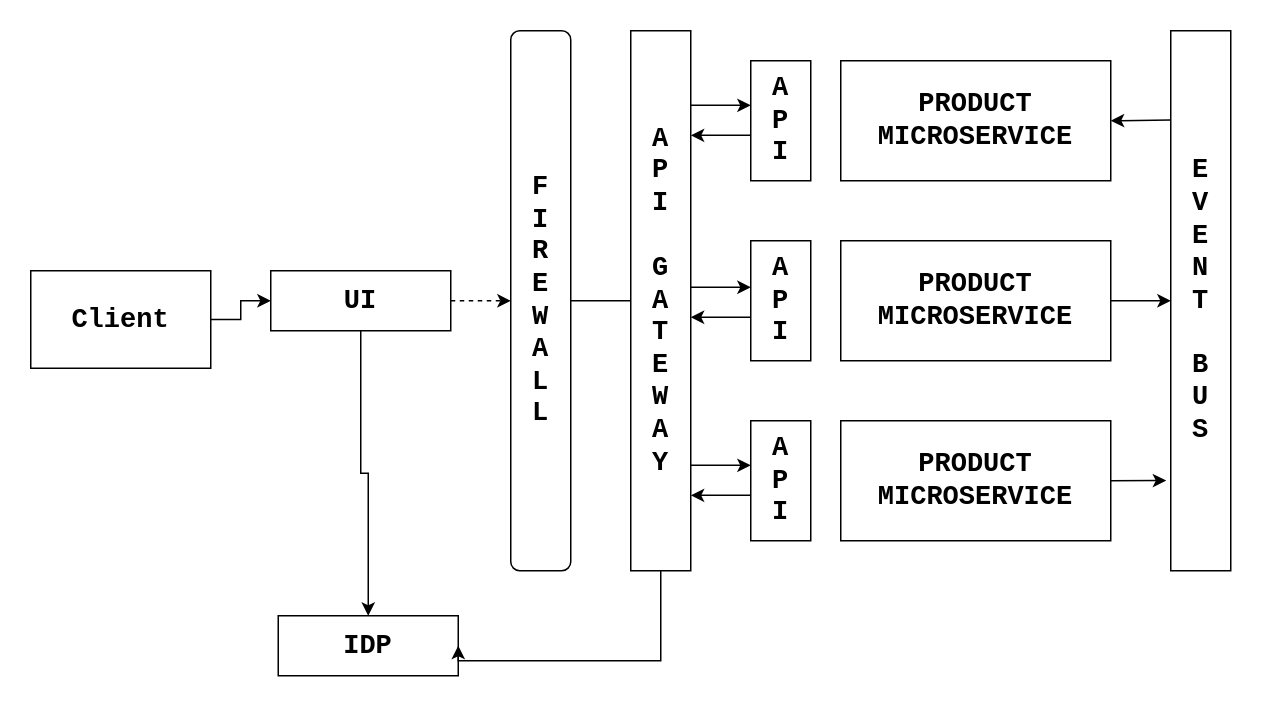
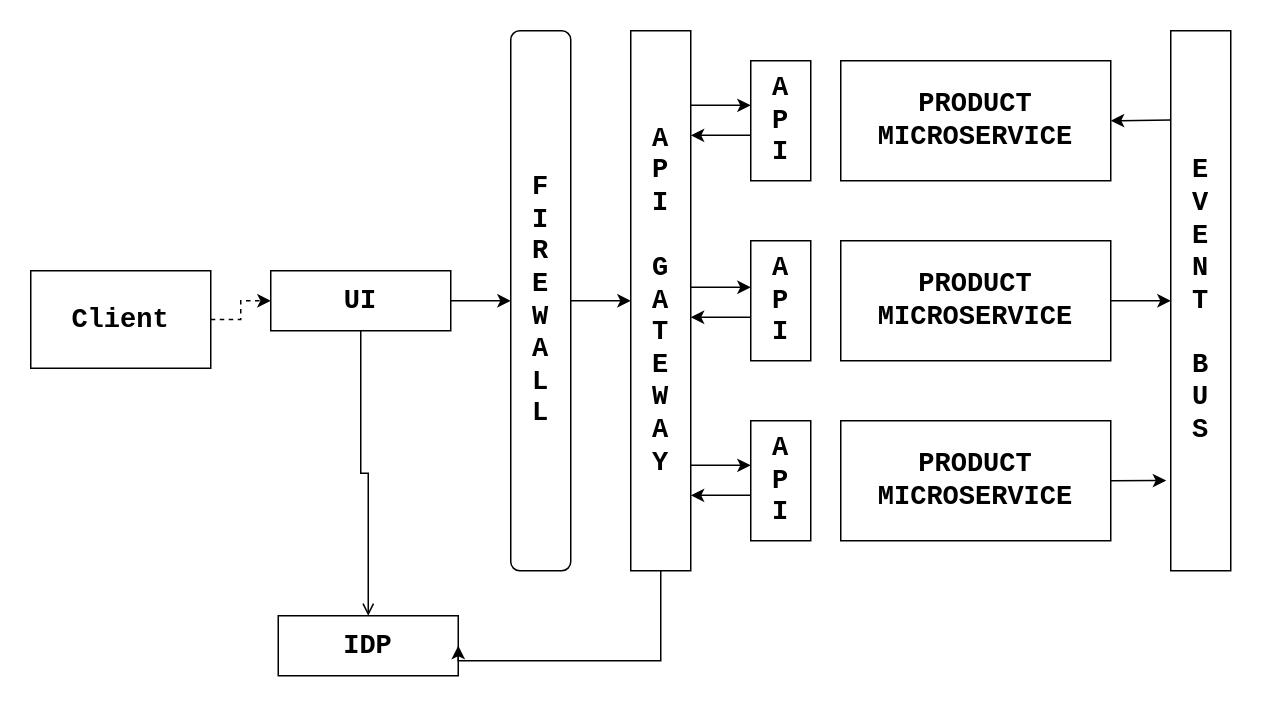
- <mxCell id="4" value="" style="edgeStyle=orthogonalEdgeStyle;rounded=0;orthogonalLoop=1;jettySize=auto;html=1;fontFamily=Courier New;dashed=1;" edge="1" parent="1" source="6" target="9"><mxGeometry relative="1" as="geometry" /></mxCell>
+ <mxCell id="4" value="" style="edgeStyle=orthogonalEdgeStyle;rounded=0;orthogonalLoop=1;jettySize=auto;html=1;fontFamily=Courier New;" edge="1" parent="1" source="6" target="9"><mxGeometry relative="1" as="geometry" /></mxCell>
- <mxCell id="8" value="" style="edgeStyle=orthogonalEdgeStyle;rounded=0;orthogonalLoop=1;jettySize=auto;html=1;fontFamily=Courier New;endArrow=none;" edge="1" parent="1" source="9" target="11"><mxGeometry relative="1" as="geometry" /></mxCell>
+ <mxCell id="8" value="" style="edgeStyle=orthogonalEdgeStyle;rounded=0;orthogonalLoop=1;jettySize=auto;html=1;fontFamily=Courier New;" edge="1" parent="1" source="9" target="11"><mxGeometry relative="1" as="geometry" /></mxCell>
- <mxCell id="2" value="" style="edgeStyle=orthogonalEdgeStyle;rounded=0;orthogonalLoop=1;jettySize=auto;html=1;fontFamily=Courier New;" edge="1" parent="1" source="3" target="6"><mxGeometry relative="1" as="geometry" /></mxCell>
+ <mxCell id="2" value="" style="edgeStyle=orthogonalEdgeStyle;rounded=0;orthogonalLoop=1;jettySize=auto;html=1;fontFamily=Courier New;dashed=1;" edge="1" parent="1" source="3" target="6"><mxGeometry relative="1" as="geometry" /></mxCell>
- <mxCell id="5" style="edgeStyle=orthogonalEdgeStyle;rounded=0;orthogonalLoop=1;jettySize=auto;html=1;entryX=0.5;entryY=0;entryDx=0;entryDy=0;fontFamily=Courier New;" edge="1" parent="1" source="6" target="7"><mxGeometry relative="1" as="geometry" /></mxCell>
+ <mxCell id="5" style="edgeStyle=orthogonalEdgeStyle;rounded=0;orthogonalLoop=1;jettySize=auto;html=1;entryX=0.5;entryY=0;entryDx=0;entryDy=0;fontFamily=Courier New;endArrow=open;" edge="1" parent="1" source="6" target="7"><mxGeometry relative="1" as="geometry" /></mxCell>
